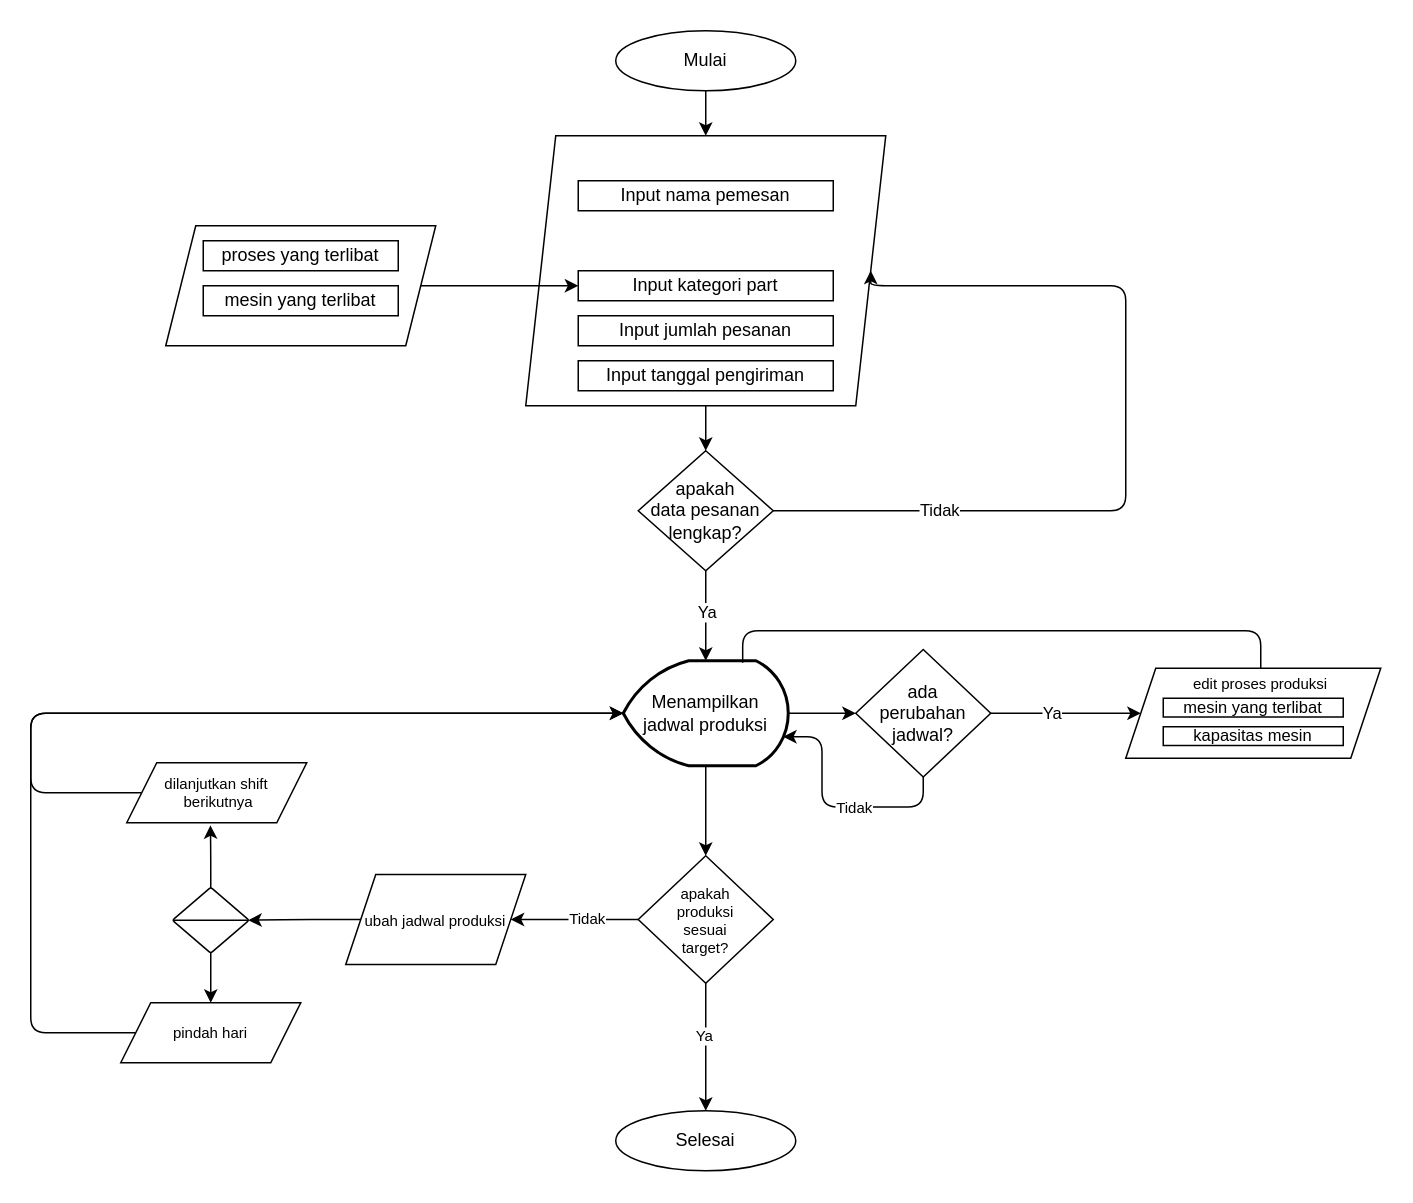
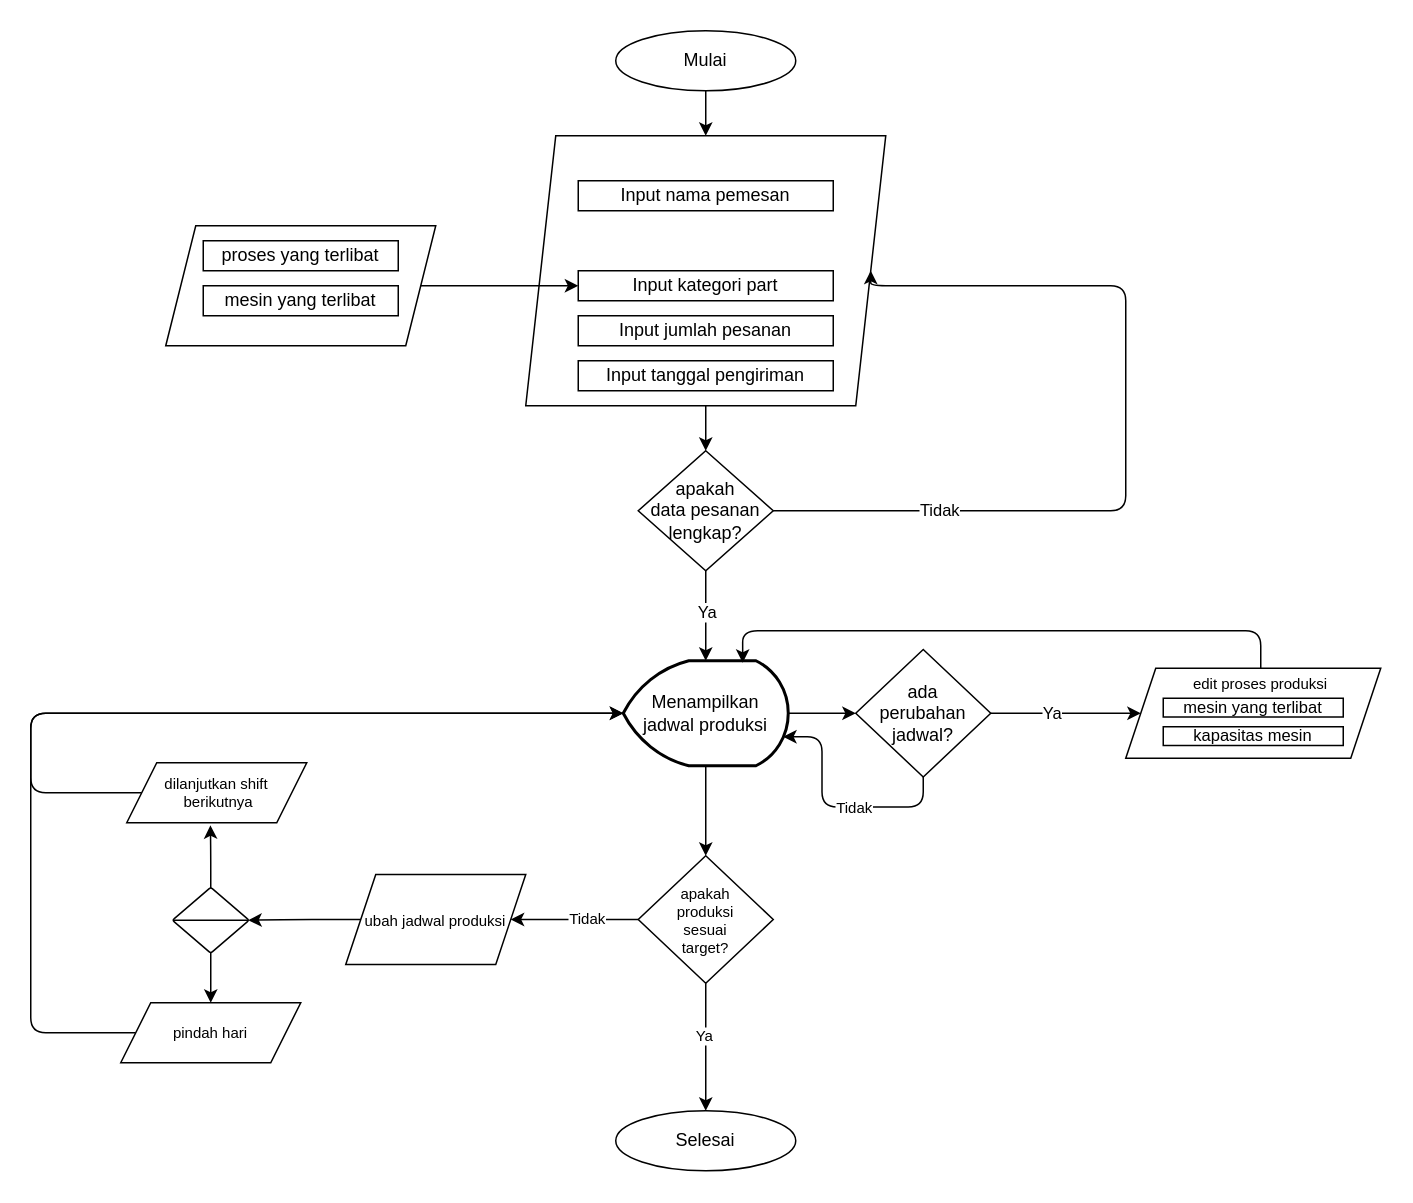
- <mxCell id="29" style="edgeStyle=orthogonalEdgeStyle;rounded=1;orthogonalLoop=1;jettySize=auto;html=1;entryX=0.724;entryY=0.019;entryDx=0;entryDy=0;entryPerimeter=0;fontSize=10;endArrow=none;" edge="1" parent="1" source="30" target="17"><mxGeometry relative="1" as="geometry"><Array as="points"><mxPoint x="840" y="420" /><mxPoint x="495" y="420" /></Array></mxGeometry></mxCell>
+ <mxCell id="29" style="edgeStyle=orthogonalEdgeStyle;rounded=1;orthogonalLoop=1;jettySize=auto;html=1;entryX=0.724;entryY=0.019;entryDx=0;entryDy=0;entryPerimeter=0;fontSize=10;" edge="1" parent="1" source="30" target="17"><mxGeometry relative="1" as="geometry"><Array as="points"><mxPoint x="840" y="420" /><mxPoint x="495" y="420" /></Array></mxGeometry></mxCell>
